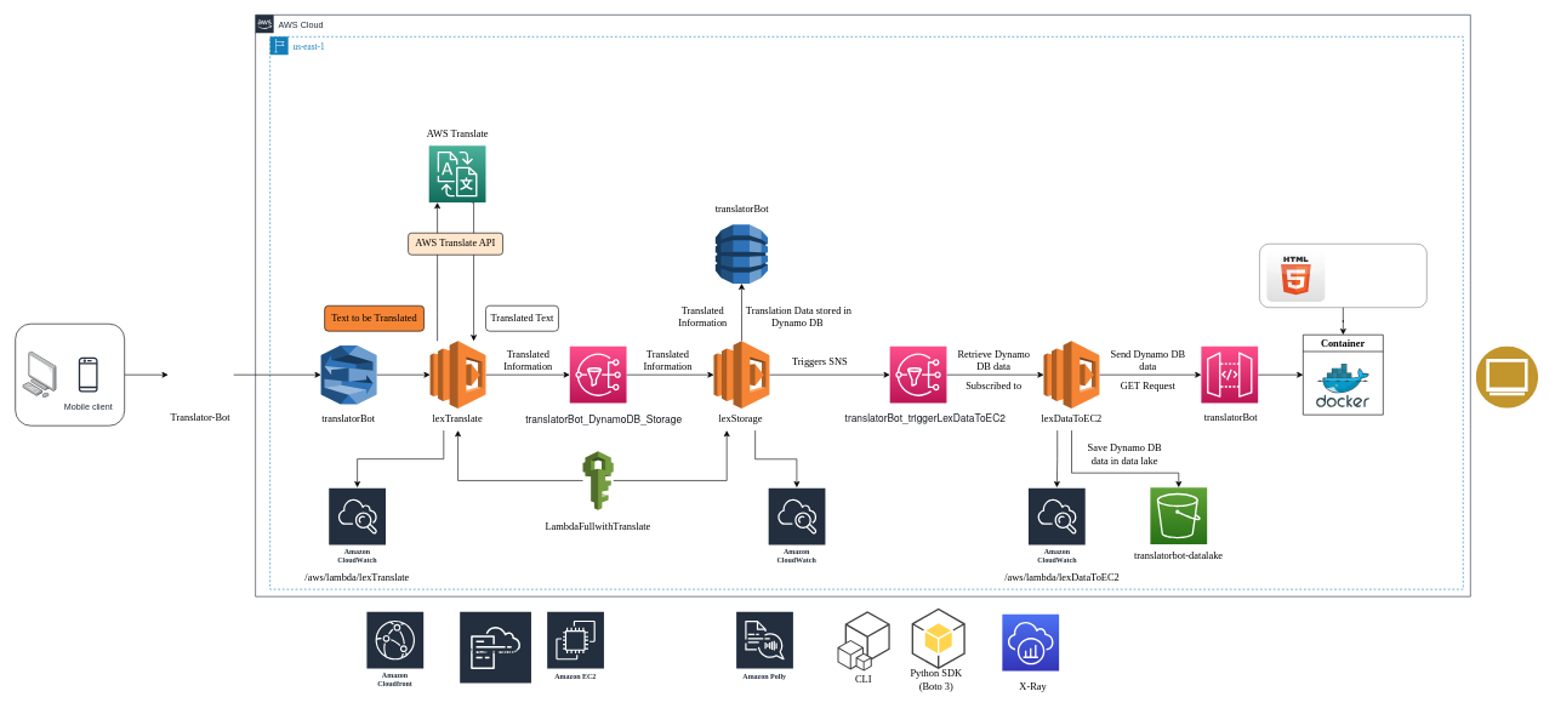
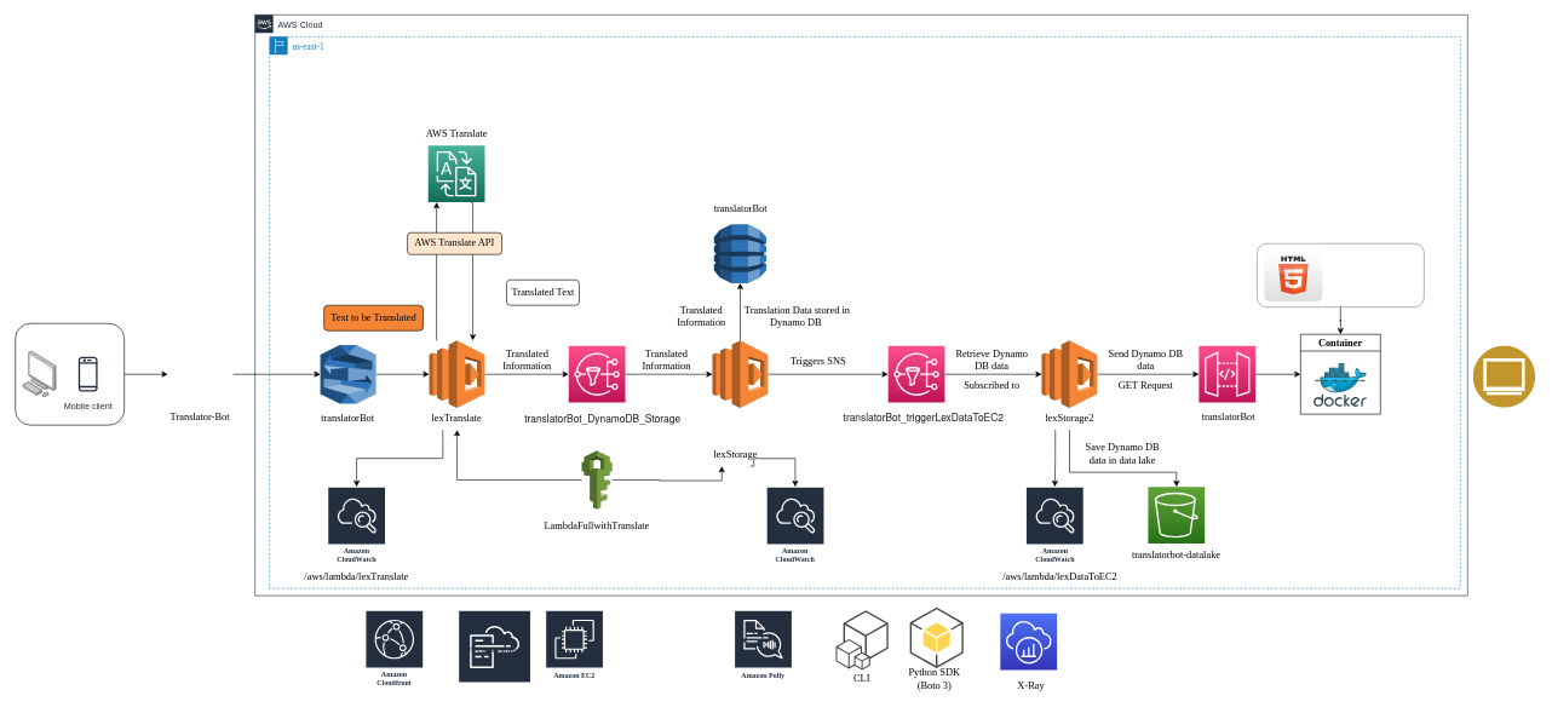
- <mxCell id="27" value="Translated Text" style="rounded=1;whiteSpace=wrap;html=1;fontFamily=Tahoma;fontSize=14;" parent="1" vertex="1"><mxGeometry x="666.5" y="420" width="100" height="35" as="geometry" /></mxCell>
+ <mxCell id="27" value="Translated Text" style="rounded=1;whiteSpace=wrap;html=1;fontFamily=Tahoma;fontSize=14;" parent="1" vertex="1"><mxGeometry x="696.5" y="385" width="100" height="35" as="geometry" /></mxCell>
- <mxCell id="36" value="lexStorage" style="text;html=1;strokeColor=none;fillColor=none;align=center;verticalAlign=middle;whiteSpace=wrap;rounded=0;fontFamily=Tahoma;fontStyle=0;fontSize=14;" parent="1" vertex="1"><mxGeometry x="978.25" y="561.5" width="78.25" height="30" as="geometry" /></mxCell>
+ <mxCell id="36" value="lexStorage" style="text;html=1;strokeColor=none;fillColor=none;align=center;verticalAlign=middle;whiteSpace=wrap;rounded=0;fontFamily=Tahoma;fontStyle=0;fontSize=14;" parent="1" vertex="1"><mxGeometry x="973.25" y="611.5" width="78.25" height="30" as="geometry" /></mxCell>
- <mxCell id="58" value="lexDataToEC2" style="text;html=1;strokeColor=none;fillColor=none;align=center;verticalAlign=middle;whiteSpace=wrap;rounded=0;fontFamily=Tahoma;fontStyle=0;fontSize=14;" parent="1" vertex="1"><mxGeometry x="1432.62" y="561.5" width="78.25" height="30" as="geometry" /></mxCell>
+ <mxCell id="58" value="lexStorage2" style="text;html=1;strokeColor=none;fillColor=none;align=center;verticalAlign=middle;whiteSpace=wrap;rounded=0;fontFamily=Tahoma;fontStyle=0;fontSize=14;" parent="1" vertex="1"><mxGeometry x="1432.62" y="561.5" width="78.25" height="30" as="geometry" /></mxCell>
